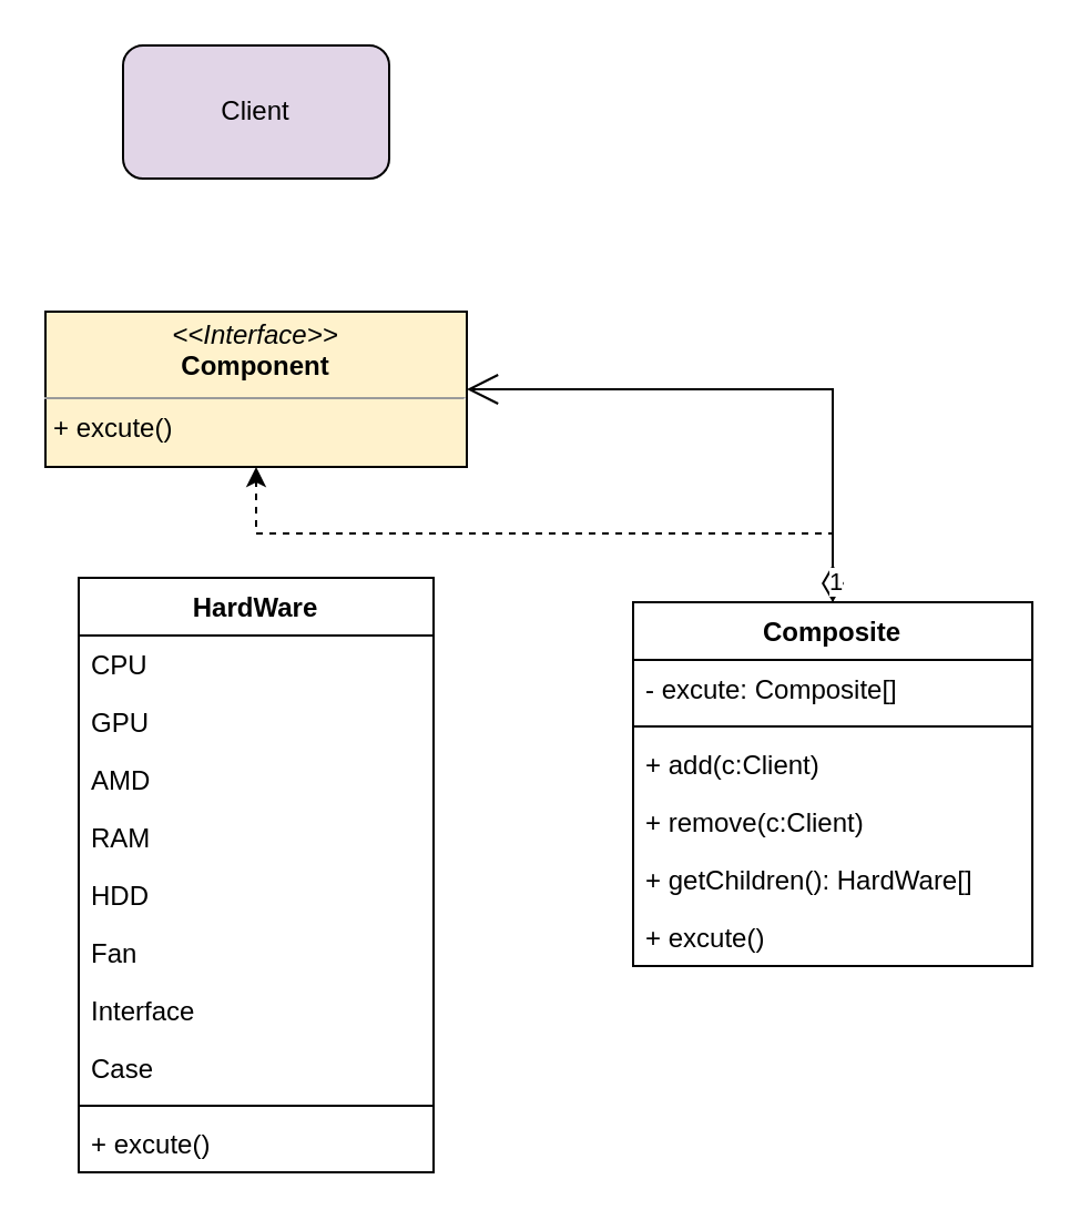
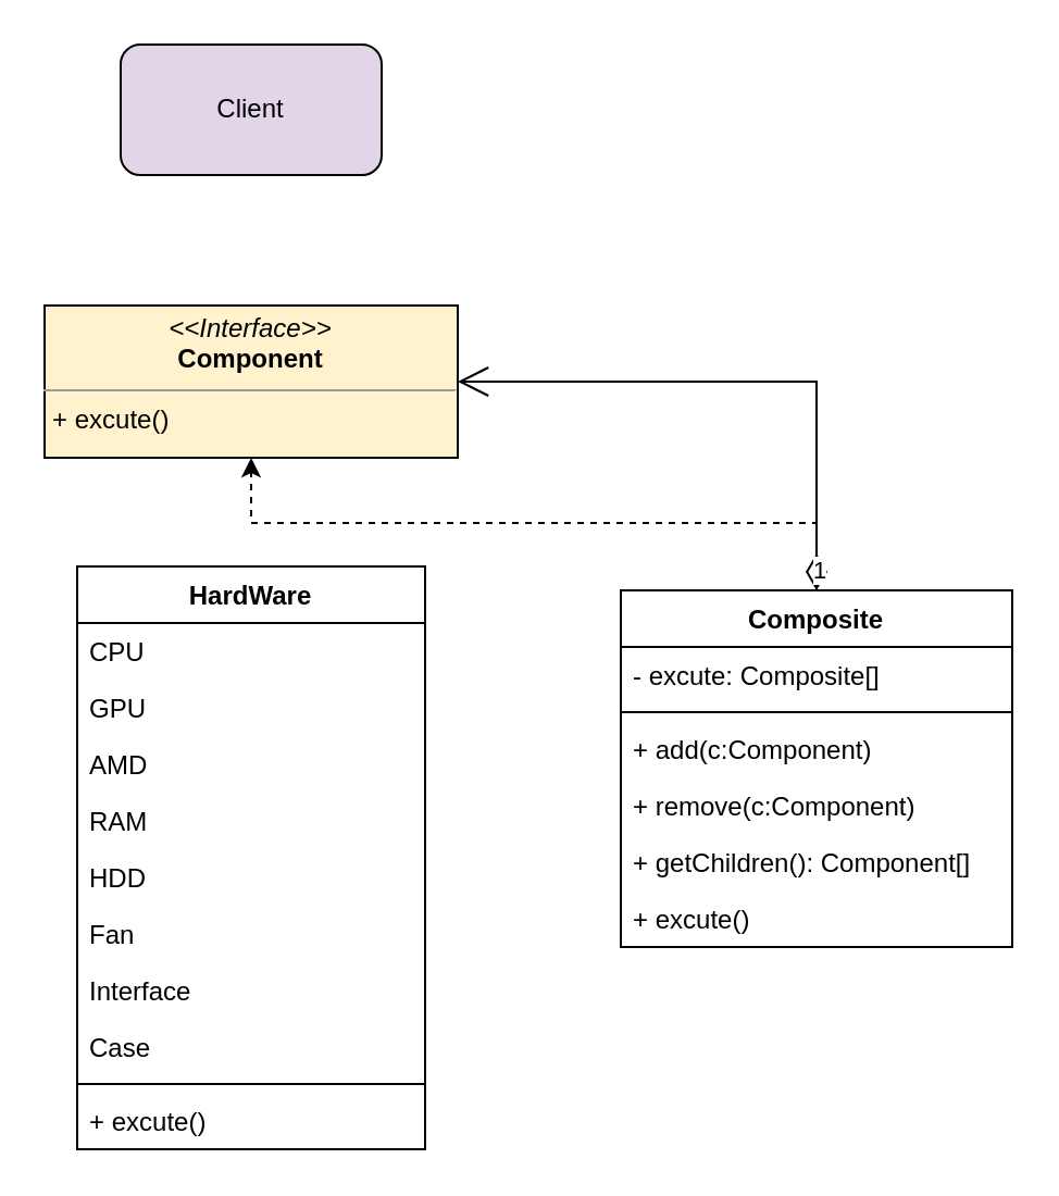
- <mxCell id="19" value="+ add(c:Client)" style="text;strokeColor=none;fillColor=none;align=left;verticalAlign=top;spacingLeft=4;spacingRight=4;overflow=hidden;rotatable=0;points=[[0,0.5],[1,0.5]];portConstraint=eastwest;" vertex="1" parent="16"><mxGeometry y="60" width="180" height="26" as="geometry" /></mxCell>
+ <mxCell id="19" value="+ add(c:Component)" style="text;strokeColor=none;fillColor=none;align=left;verticalAlign=top;spacingLeft=4;spacingRight=4;overflow=hidden;rotatable=0;points=[[0,0.5],[1,0.5]];portConstraint=eastwest;" vertex="1" parent="16"><mxGeometry y="60" width="180" height="26" as="geometry" /></mxCell>
- <mxCell id="20" value="+ remove(c:Client)" style="text;strokeColor=none;fillColor=none;align=left;verticalAlign=top;spacingLeft=4;spacingRight=4;overflow=hidden;rotatable=0;points=[[0,0.5],[1,0.5]];portConstraint=eastwest;" vertex="1" parent="16"><mxGeometry y="86" width="180" height="26" as="geometry" /></mxCell>
+ <mxCell id="20" value="+ remove(c:Component)" style="text;strokeColor=none;fillColor=none;align=left;verticalAlign=top;spacingLeft=4;spacingRight=4;overflow=hidden;rotatable=0;points=[[0,0.5],[1,0.5]];portConstraint=eastwest;" vertex="1" parent="16"><mxGeometry y="86" width="180" height="26" as="geometry" /></mxCell>
- <mxCell id="21" value="+ getChildren(): HardWare[]" style="text;strokeColor=none;fillColor=none;align=left;verticalAlign=top;spacingLeft=4;spacingRight=4;overflow=hidden;rotatable=0;points=[[0,0.5],[1,0.5]];portConstraint=eastwest;" vertex="1" parent="16"><mxGeometry y="112" width="180" height="26" as="geometry" /></mxCell>
+ <mxCell id="21" value="+ getChildren(): Component[]" style="text;strokeColor=none;fillColor=none;align=left;verticalAlign=top;spacingLeft=4;spacingRight=4;overflow=hidden;rotatable=0;points=[[0,0.5],[1,0.5]];portConstraint=eastwest;" vertex="1" parent="16"><mxGeometry y="112" width="180" height="26" as="geometry" /></mxCell>
